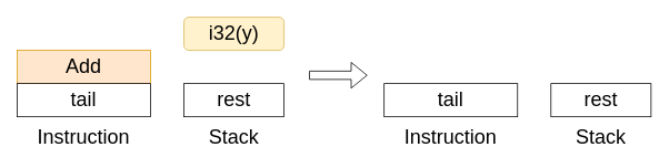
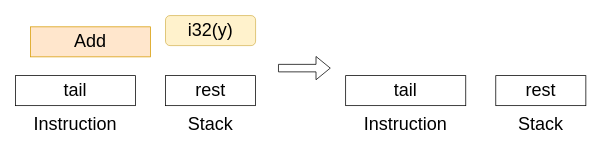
- <mxCell id="2" value="&lt;font style=&quot;font-size: 24px;&quot;&gt;Add&lt;/font&gt;" style="rounded=0;whiteSpace=wrap;html=1;fillColor=#ffe6cc;strokeColor=#d79b00;" parent="1" vertex="1"><mxGeometry x="20" y="60" width="160" height="40" as="geometry" /></mxCell>
+ <mxCell id="2" value="&lt;font style=&quot;font-size: 24px;&quot;&gt;Add&lt;/font&gt;" style="rounded=0;whiteSpace=wrap;html=1;fillColor=#ffe6cc;strokeColor=#d79b00;" parent="1" vertex="1"><mxGeometry x="40" y="35" width="160" height="40" as="geometry" /></mxCell>
